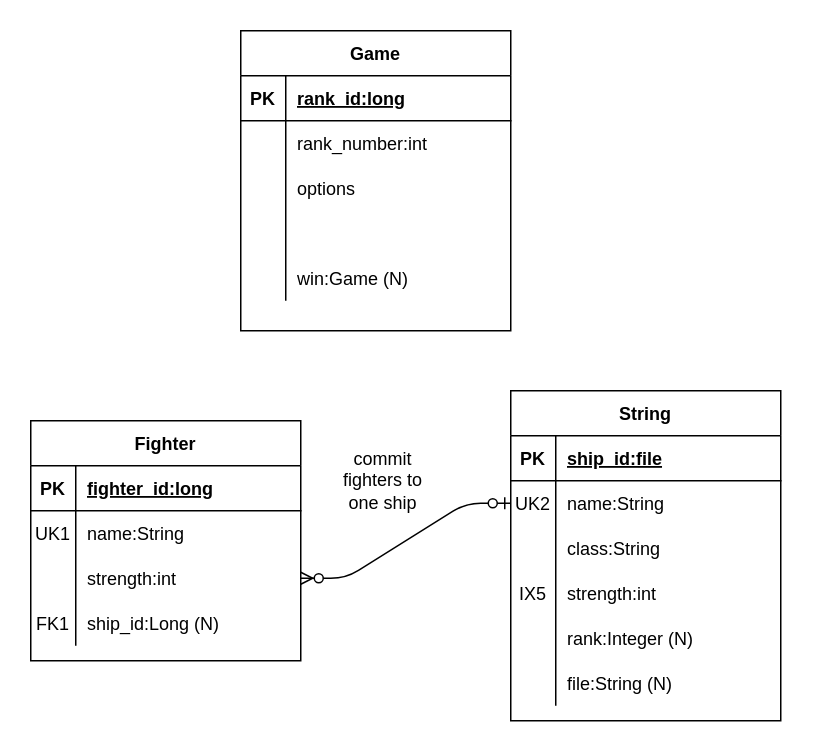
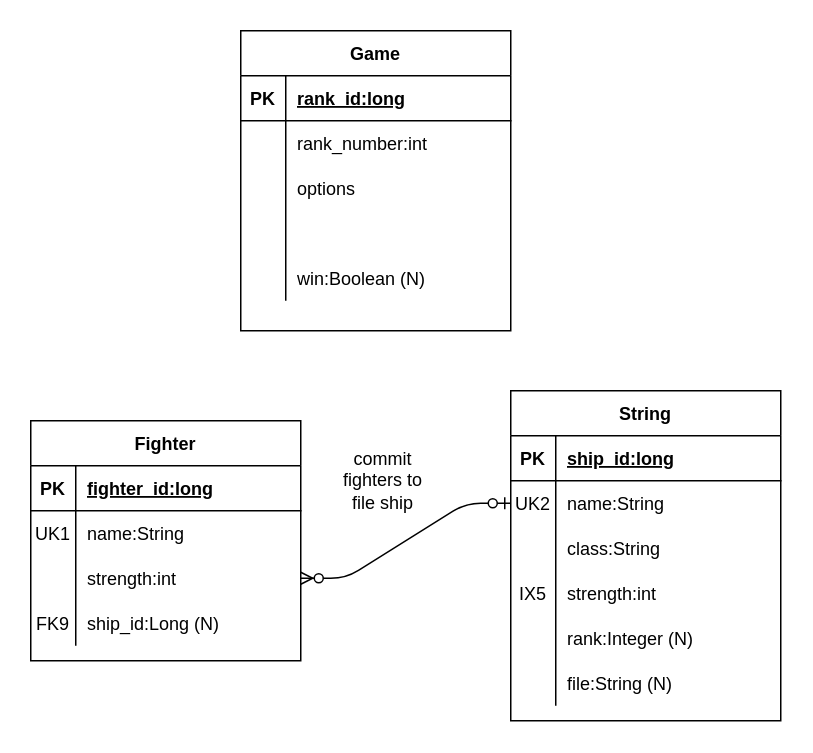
- <mxCell id="15" value="win:Game (N)" style="shape=partialRectangle;connectable=0;fillColor=none;top=0;left=0;bottom=0;right=0;align=left;spacingLeft=6;overflow=hidden;" vertex="1" parent="13"><mxGeometry x="30" width="150" height="30" as="geometry" /></mxCell>
+ <mxCell id="15" value="win:Boolean (N)" style="shape=partialRectangle;connectable=0;fillColor=none;top=0;left=0;bottom=0;right=0;align=left;spacingLeft=6;overflow=hidden;" vertex="1" parent="13"><mxGeometry x="30" width="150" height="30" as="geometry" /></mxCell>
- <mxCell id="20" value="ship_id:file" style="shape=partialRectangle;connectable=0;fillColor=none;top=0;left=0;bottom=0;right=0;align=left;spacingLeft=6;fontStyle=5;overflow=hidden;" parent="18" vertex="1"><mxGeometry x="30" width="150" height="30" as="geometry" /></mxCell>
+ <mxCell id="20" value="ship_id:long" style="shape=partialRectangle;connectable=0;fillColor=none;top=0;left=0;bottom=0;right=0;align=left;spacingLeft=6;fontStyle=5;overflow=hidden;" parent="18" vertex="1"><mxGeometry x="30" width="150" height="30" as="geometry" /></mxCell>
- <mxCell id="49" value="commit fighters to one ship" style="text;html=1;strokeColor=none;fillColor=none;align=center;verticalAlign=middle;whiteSpace=wrap;rounded=0;" vertex="1" parent="1"><mxGeometry x="220" y="280" width="70" height="80" as="geometry" /></mxCell>
+ <mxCell id="49" value="commit fighters to file ship" style="text;html=1;strokeColor=none;fillColor=none;align=center;verticalAlign=middle;whiteSpace=wrap;rounded=0;" vertex="1" parent="1"><mxGeometry x="220" y="280" width="70" height="80" as="geometry" /></mxCell>
- <mxCell id="47" value="FK1" style="shape=partialRectangle;connectable=0;fillColor=none;top=0;left=0;bottom=0;right=0;editable=1;overflow=hidden;" parent="46" vertex="1"><mxGeometry width="30" height="30" as="geometry" /></mxCell>
+ <mxCell id="47" value="FK9" style="shape=partialRectangle;connectable=0;fillColor=none;top=0;left=0;bottom=0;right=0;editable=1;overflow=hidden;" parent="46" vertex="1"><mxGeometry width="30" height="30" as="geometry" /></mxCell>
